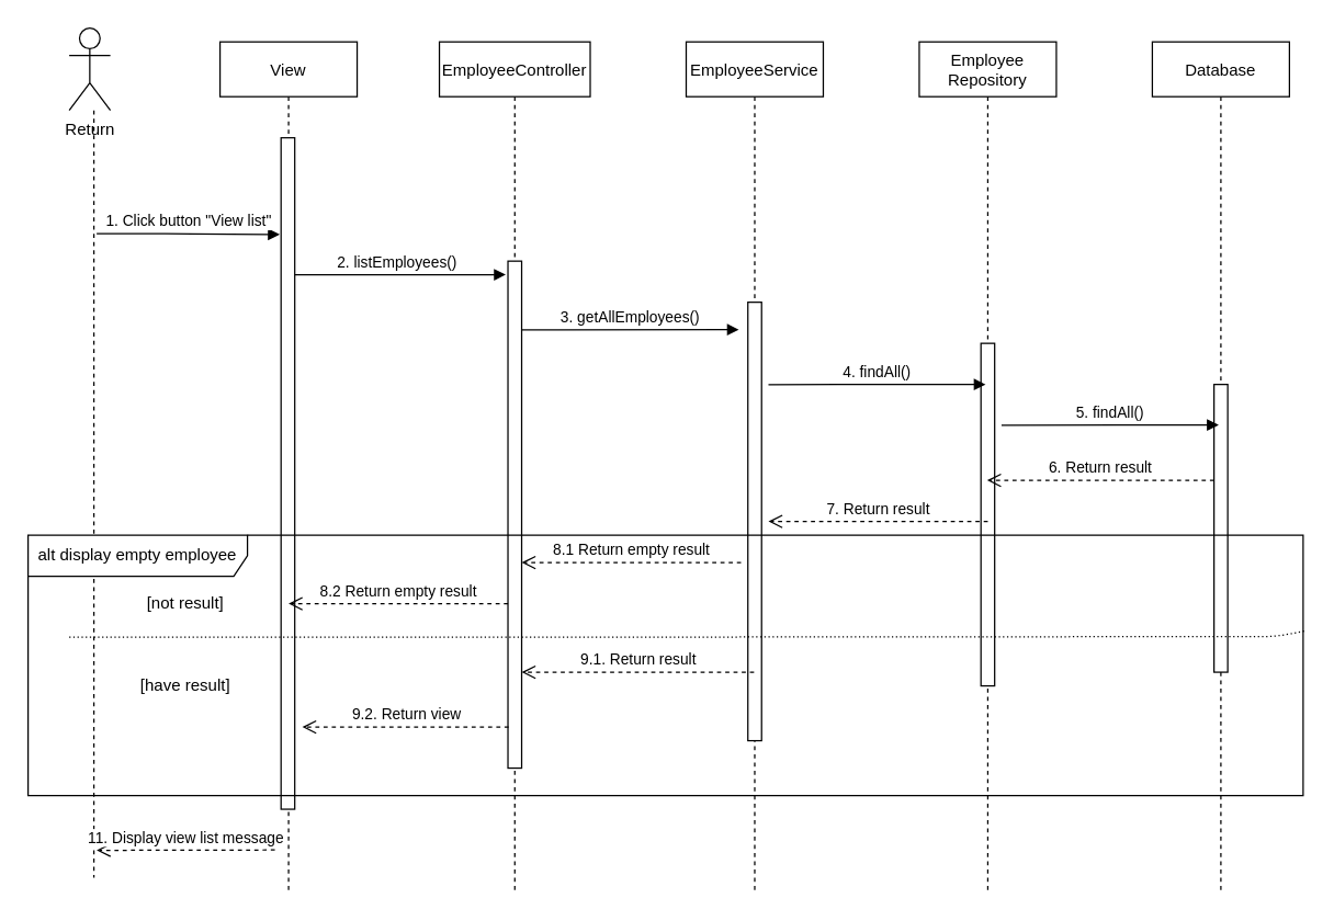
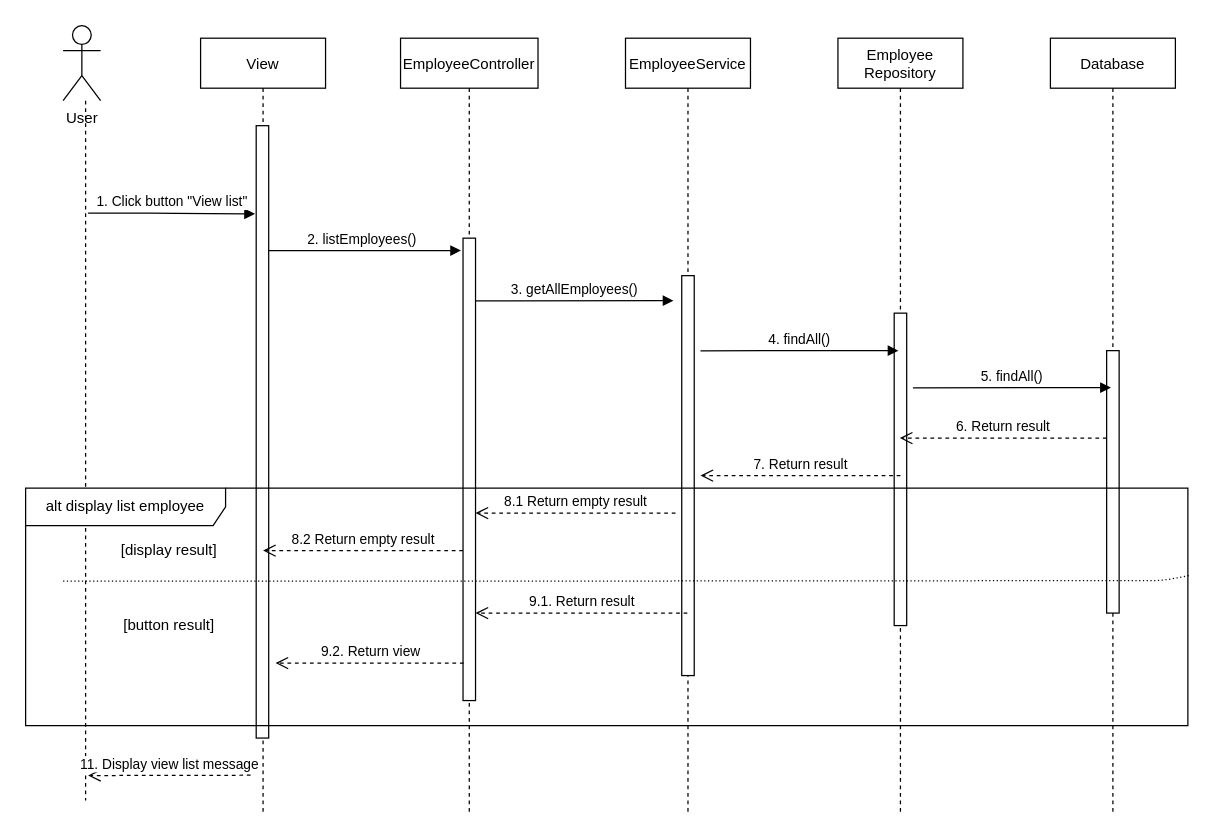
- <mxCell id="2" value="Return" style="shape=umlActor;verticalLabelPosition=bottom;verticalAlign=top;html=1;" parent="1" vertex="1"><mxGeometry x="50" y="20" width="30" height="60" as="geometry" /></mxCell>
+ <mxCell id="2" value="User" style="shape=umlActor;verticalLabelPosition=bottom;verticalAlign=top;html=1;" parent="1" vertex="1"><mxGeometry x="50" y="20" width="30" height="60" as="geometry" /></mxCell>
- <mxCell id="19" value="alt display empty employee" style="shape=umlFrame;whiteSpace=wrap;html=1;width=160;height=30;" vertex="1" parent="1"><mxGeometry x="20" y="390" width="930" height="190" as="geometry" /></mxCell>
+ <mxCell id="19" value="alt display list employee" style="shape=umlFrame;whiteSpace=wrap;html=1;width=160;height=30;" vertex="1" parent="1"><mxGeometry x="20" y="390" width="930" height="190" as="geometry" /></mxCell>
- <mxCell id="28" value="[not result]" style="text;html=1;strokeColor=none;fillColor=none;align=center;verticalAlign=middle;whiteSpace=wrap;rounded=0;" vertex="1" parent="1"><mxGeometry x="50" y="430" width="170" height="20" as="geometry" /></mxCell>
+ <mxCell id="28" value="[display result]" style="text;html=1;strokeColor=none;fillColor=none;align=center;verticalAlign=middle;whiteSpace=wrap;rounded=0;" vertex="1" parent="1"><mxGeometry x="50" y="430" width="170" height="20" as="geometry" /></mxCell>
- <mxCell id="29" value="[have result]" style="text;html=1;strokeColor=none;fillColor=none;align=center;verticalAlign=middle;whiteSpace=wrap;rounded=0;" vertex="1" parent="1"><mxGeometry x="50" y="490" width="170" height="20" as="geometry" /></mxCell>
+ <mxCell id="29" value="[button result]" style="text;html=1;strokeColor=none;fillColor=none;align=center;verticalAlign=middle;whiteSpace=wrap;rounded=0;" vertex="1" parent="1"><mxGeometry x="50" y="490" width="170" height="20" as="geometry" /></mxCell>
